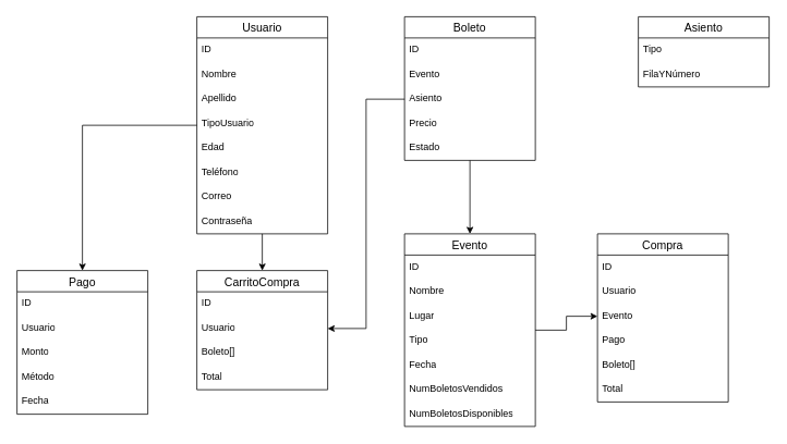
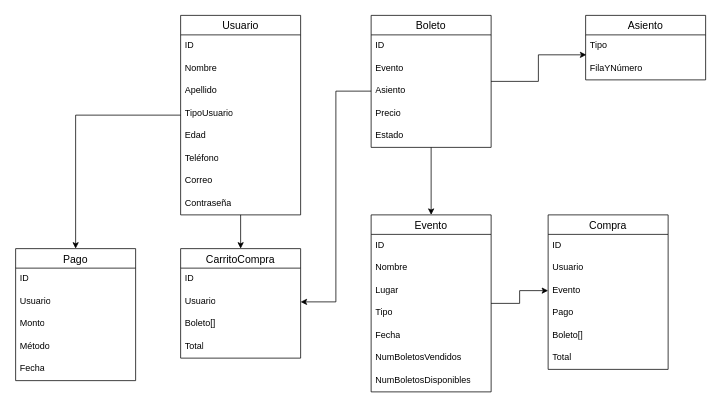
+ <mxCell id="13" value="" style="edgeStyle=orthogonalEdgeStyle;rounded=0;orthogonalLoop=1;jettySize=auto;html=1;entryX=0.006;entryY=-0.113;entryDx=0;entryDy=0;entryPerimeter=0;" edge="1" parent="1" source="16" target="24"><mxGeometry relative="1" as="geometry" /></mxCell>
